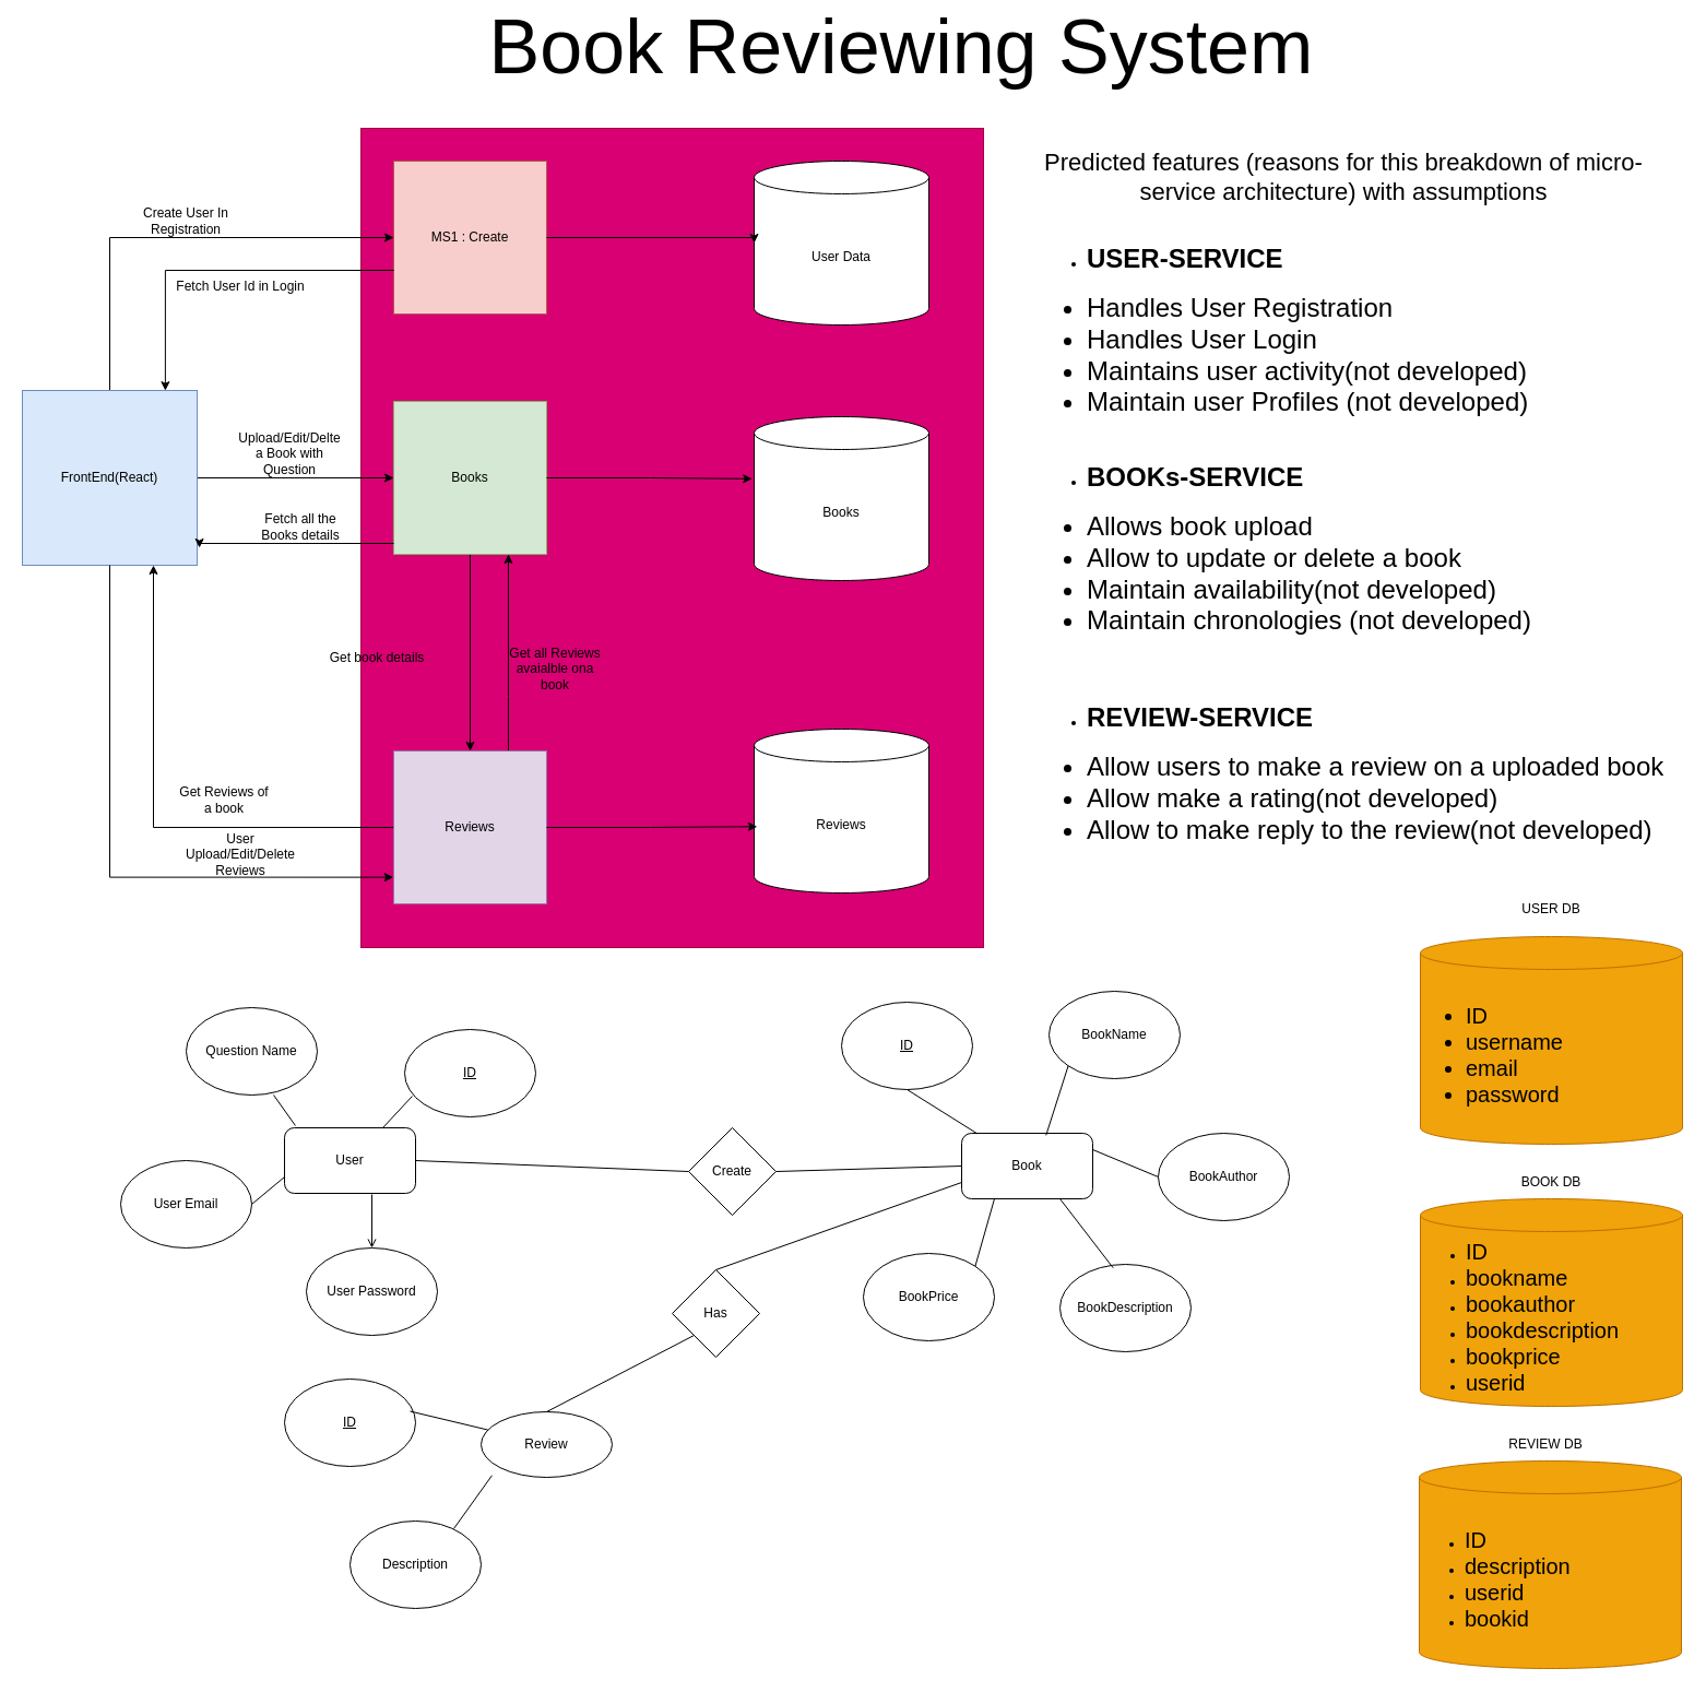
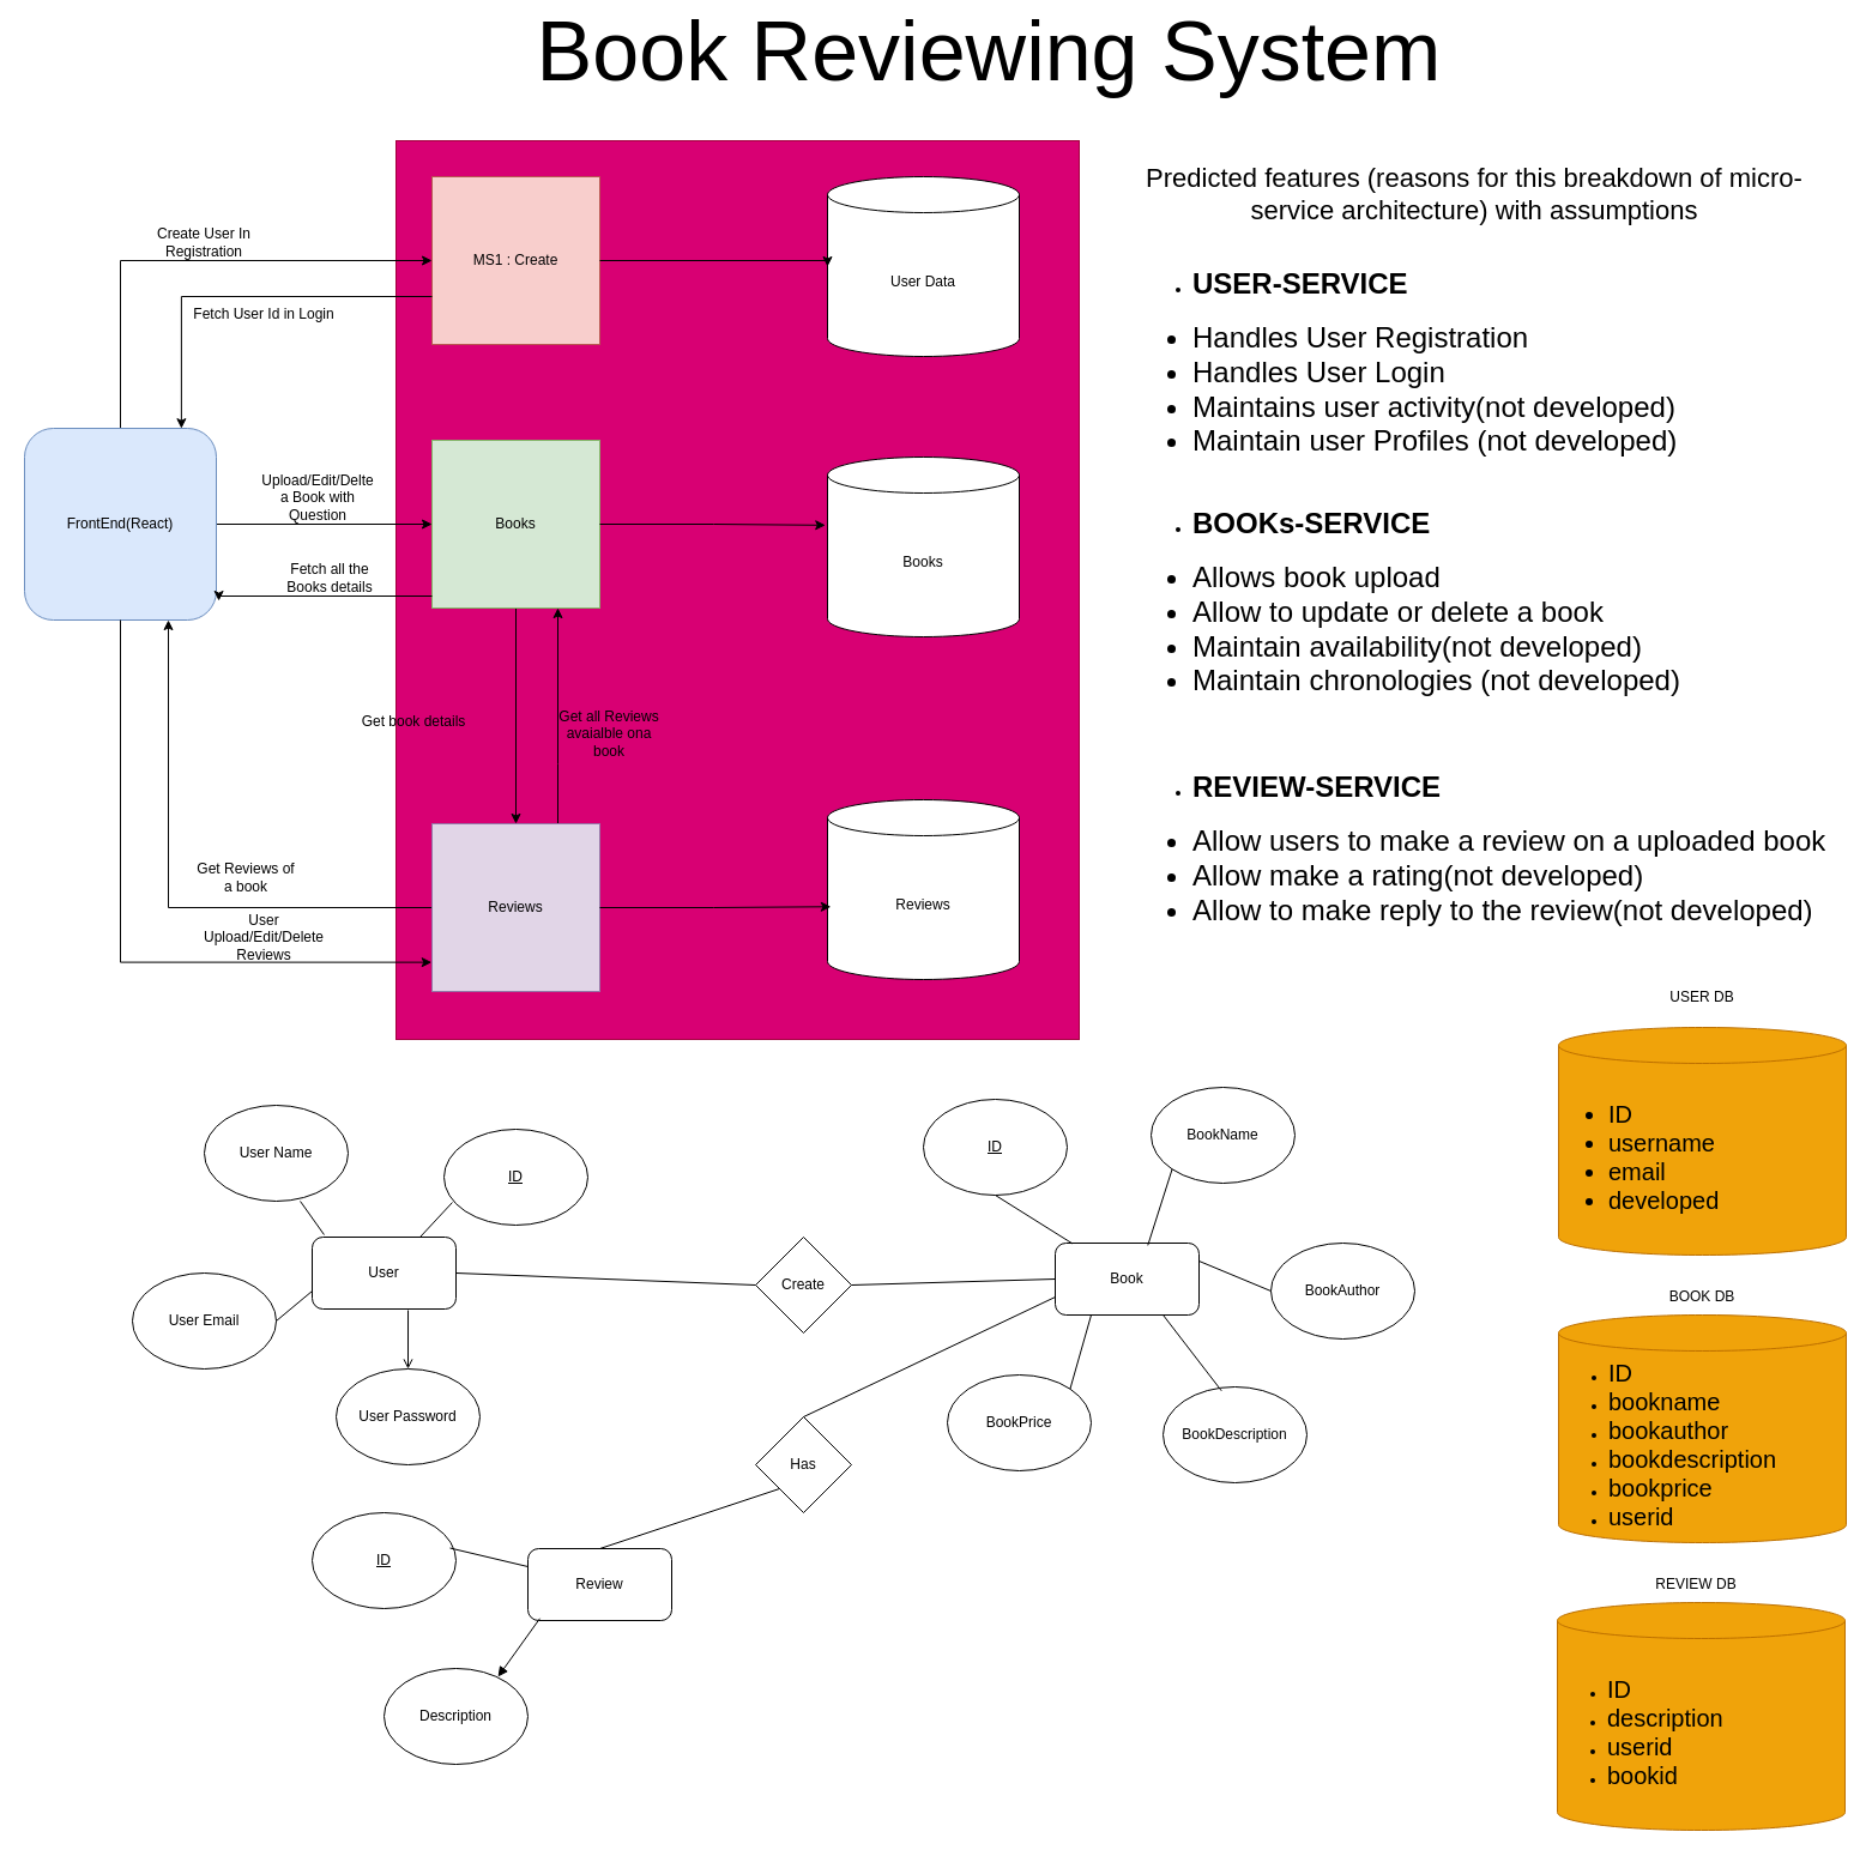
- <mxCell id="11" value="FrontEnd(React)" style="whiteSpace=wrap;html=1;aspect=fixed;fillColor=#dae8fc;strokeColor=#6c8ebf;" vertex="1" parent="1"><mxGeometry x="20" y="350" width="160" height="160" as="geometry" /></mxCell>
+ <mxCell id="11" value="FrontEnd(React)" style="whiteSpace=wrap;html=1;aspect=fixed;fillColor=#dae8fc;strokeColor=#6c8ebf;rounded=1;" vertex="1" parent="1"><mxGeometry x="20" y="350" width="160" height="160" as="geometry" /></mxCell>
- <mxCell id="33" value="Question Name" style="ellipse;whiteSpace=wrap;html=1;" vertex="1" parent="30"><mxGeometry x="60" width="120" height="80" as="geometry" /></mxCell>
+ <mxCell id="33" value="User Name" style="ellipse;whiteSpace=wrap;html=1;" vertex="1" parent="30"><mxGeometry x="60" width="120" height="80" as="geometry" /></mxCell>
- <mxCell id="67" value="&lt;div style=&quot;font-size: 20px;&quot; align=&quot;left&quot;&gt;&lt;ul&gt;&lt;li&gt;ID&lt;/li&gt;&lt;li&gt;username&lt;/li&gt;&lt;li&gt;email&lt;/li&gt;&lt;li&gt;password&lt;/li&gt;&lt;/ul&gt;&lt;/div&gt;" style="shape=cylinder3;whiteSpace=wrap;html=1;boundedLbl=1;backgroundOutline=1;size=15;fillColor=#f0a30a;fontColor=#000000;strokeColor=#BD7000;align=left;" vertex="1" parent="1"><mxGeometry x="1300" y="850" width="240" height="190" as="geometry" /></mxCell>
+ <mxCell id="67" value="&lt;div style=&quot;font-size: 20px;&quot; align=&quot;left&quot;&gt;&lt;ul&gt;&lt;li&gt;ID&lt;/li&gt;&lt;li&gt;username&lt;/li&gt;&lt;li&gt;email&lt;/li&gt;&lt;li&gt;developed&lt;/li&gt;&lt;/ul&gt;&lt;/div&gt;" style="shape=cylinder3;whiteSpace=wrap;html=1;boundedLbl=1;backgroundOutline=1;size=15;fillColor=#f0a30a;fontColor=#000000;strokeColor=#BD7000;align=left;" vertex="1" parent="1"><mxGeometry x="1300" y="850" width="240" height="190" as="geometry" /></mxCell>
- <mxCell id="56" value="Has" style="rhombus;whiteSpace=wrap;html=1;" vertex="1" parent="1"><mxGeometry x="615" y="1155" width="80" height="80" as="geometry" /></mxCell>
+ <mxCell id="56" value="Has" style="rhombus;whiteSpace=wrap;html=1;" vertex="1" parent="1"><mxGeometry x="630" y="1175" width="80" height="80" as="geometry" /></mxCell>
- <mxCell id="55" value="Review" style="ellipse;whiteSpace=wrap;html=1;" vertex="1" parent="1"><mxGeometry x="440" y="1285" width="120" height="60" as="geometry" /></mxCell>
+ <mxCell id="55" value="Review" style="rounded=1;whiteSpace=wrap;html=1;" vertex="1" parent="1"><mxGeometry x="440" y="1285" width="120" height="60" as="geometry" /></mxCell>
- <mxCell id="62" value="" style="endArrow=none;html=1;rounded=0;exitX=0.083;exitY=0.971;exitDx=0;exitDy=0;entryX=0.792;entryY=0.087;entryDx=0;entryDy=0;entryPerimeter=0;exitPerimeter=0;" edge="1" parent="1" source="55" target="60"><mxGeometry width="50" height="50" relative="1" as="geometry"><mxPoint x="450" y="1310" as="sourcePoint" /><mxPoint x="385" y="1295" as="targetPoint" /></mxGeometry></mxCell>
+ <mxCell id="62" value="" style="endArrow=block;html=1;rounded=0;exitX=0.083;exitY=0.971;exitDx=0;exitDy=0;entryX=0.792;entryY=0.087;entryDx=0;entryDy=0;entryPerimeter=0;exitPerimeter=0;" edge="1" parent="1" source="55" target="60"><mxGeometry width="50" height="50" relative="1" as="geometry"><mxPoint x="450" y="1310" as="sourcePoint" /><mxPoint x="385" y="1295" as="targetPoint" /></mxGeometry></mxCell>
